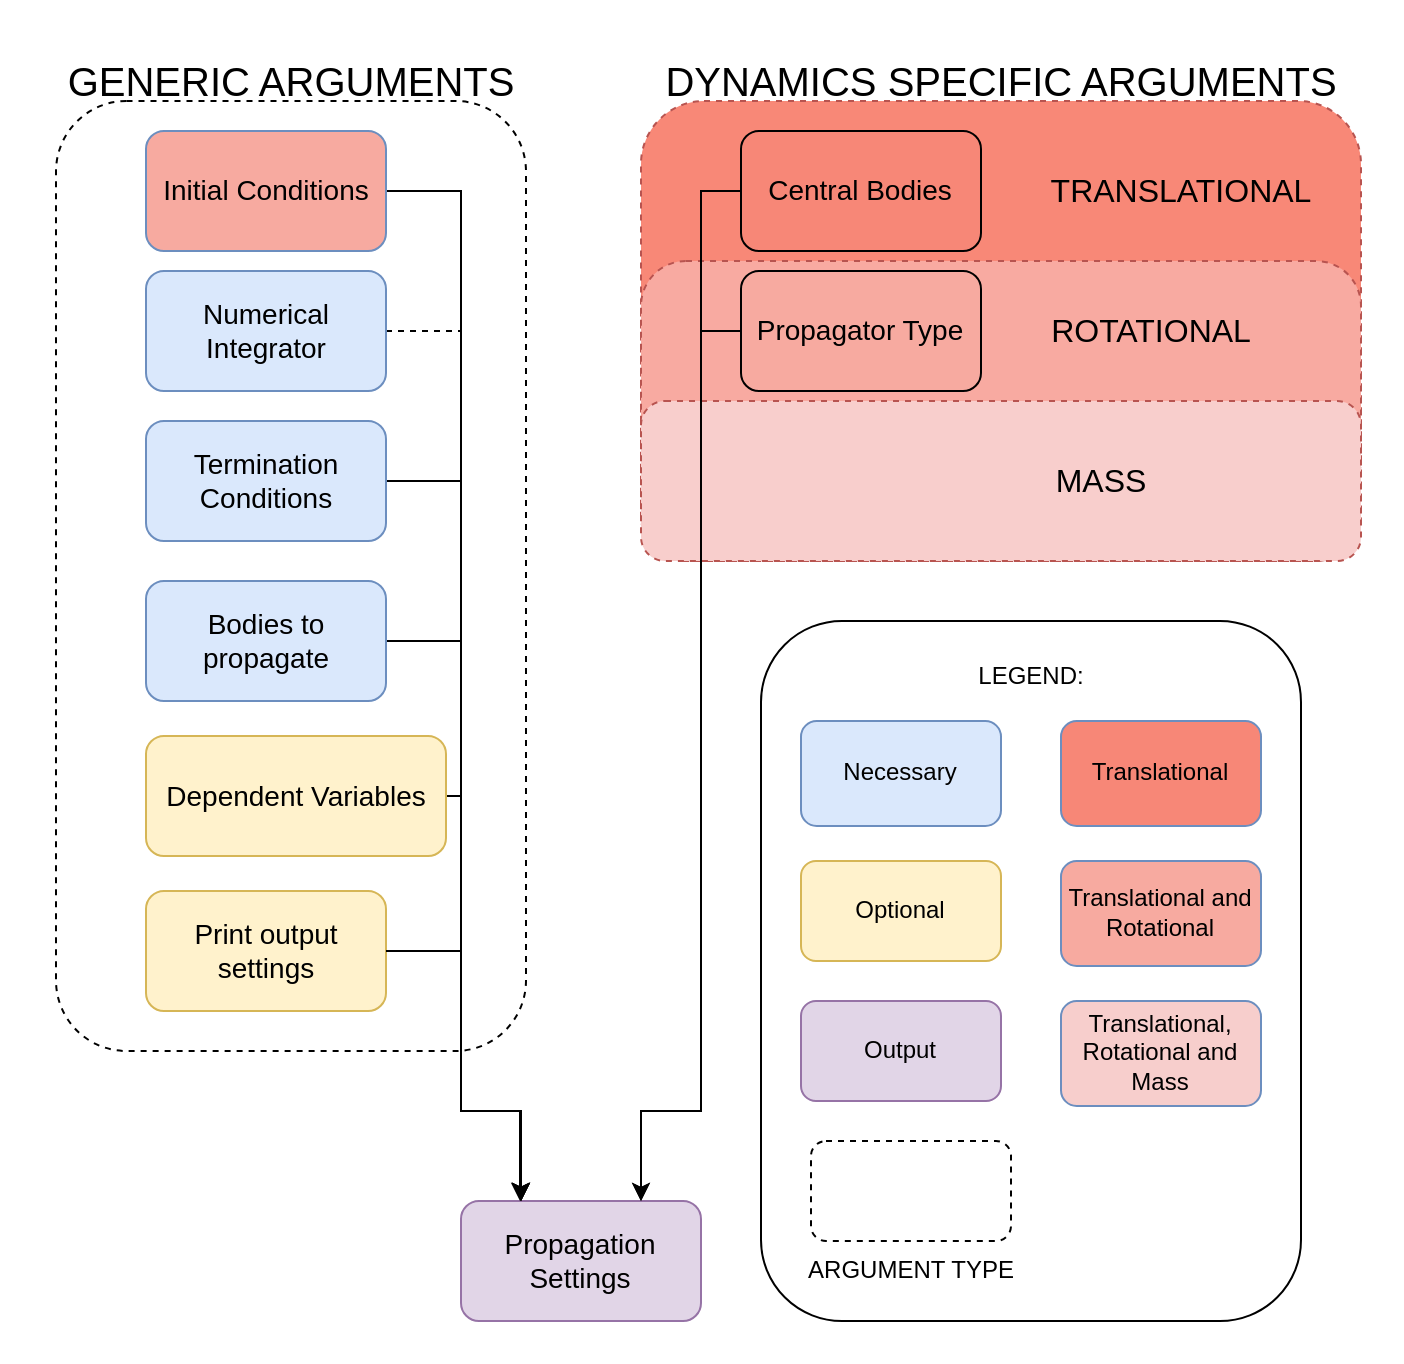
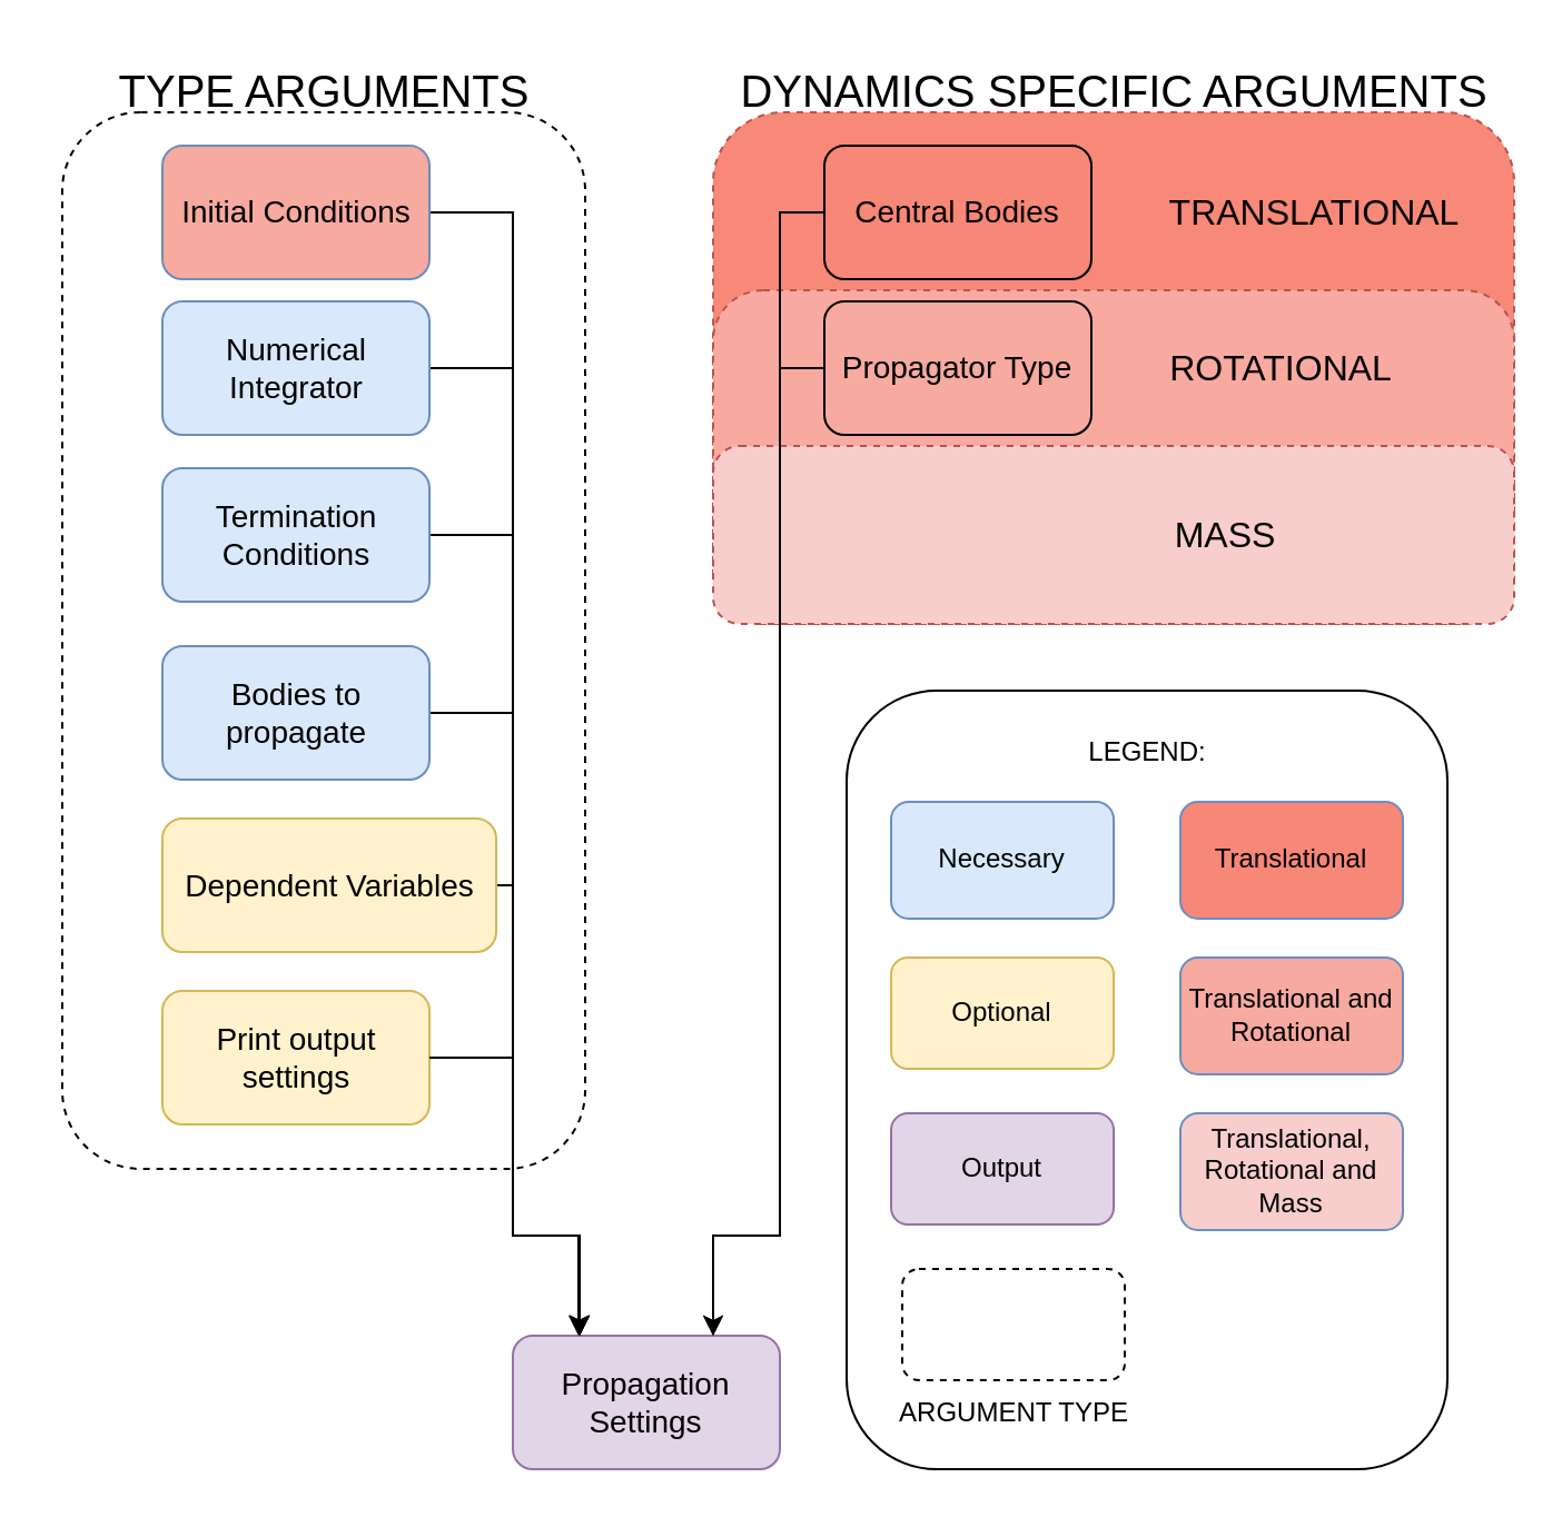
- <mxCell id="6" value="&lt;font style=&quot;font-size: 20px;&quot;&gt;GENERIC ARGUMENTS&lt;/font&gt;" style="text;html=1;align=center;verticalAlign=middle;resizable=0;points=[];autosize=1;strokeColor=none;fillColor=none;fontSize=16;" parent="1" vertex="1"><mxGeometry x="20" y="20" width="250" height="40" as="geometry" /></mxCell>
+ <mxCell id="6" value="&lt;font style=&quot;font-size: 20px;&quot;&gt;TYPE ARGUMENTS&lt;/font&gt;" style="text;html=1;align=center;verticalAlign=middle;resizable=0;points=[];autosize=1;strokeColor=none;fillColor=none;fontSize=16;" parent="1" vertex="1"><mxGeometry x="20" y="20" width="250" height="40" as="geometry" /></mxCell>
- <mxCell id="10" style="edgeStyle=orthogonalEdgeStyle;rounded=0;orthogonalLoop=1;jettySize=auto;html=1;entryX=0.25;entryY=0;entryDx=0;entryDy=0;fontSize=20;exitX=1;exitY=0.5;exitDx=0;exitDy=0;dashed=1;" parent="1" source="11" target="3" edge="1"><mxGeometry relative="1" as="geometry"><Array as="points"><mxPoint x="230" y="165" /><mxPoint x="230" y="555" /><mxPoint x="260" y="555" /></Array></mxGeometry></mxCell>
+ <mxCell id="10" style="edgeStyle=orthogonalEdgeStyle;rounded=0;orthogonalLoop=1;jettySize=auto;html=1;entryX=0.25;entryY=0;entryDx=0;entryDy=0;fontSize=20;exitX=1;exitY=0.5;exitDx=0;exitDy=0;" parent="1" source="11" target="3" edge="1"><mxGeometry relative="1" as="geometry"><Array as="points"><mxPoint x="230" y="165" /><mxPoint x="230" y="555" /><mxPoint x="260" y="555" /></Array></mxGeometry></mxCell>
